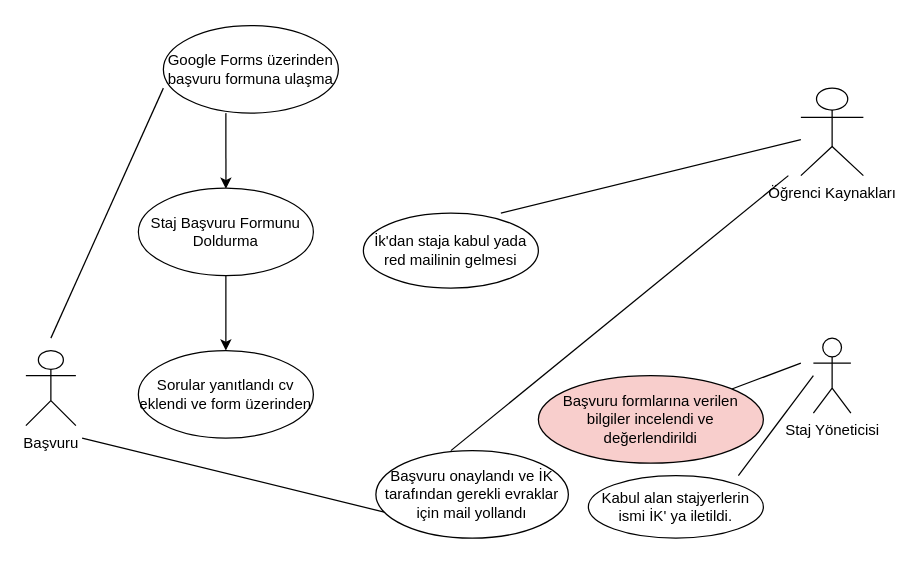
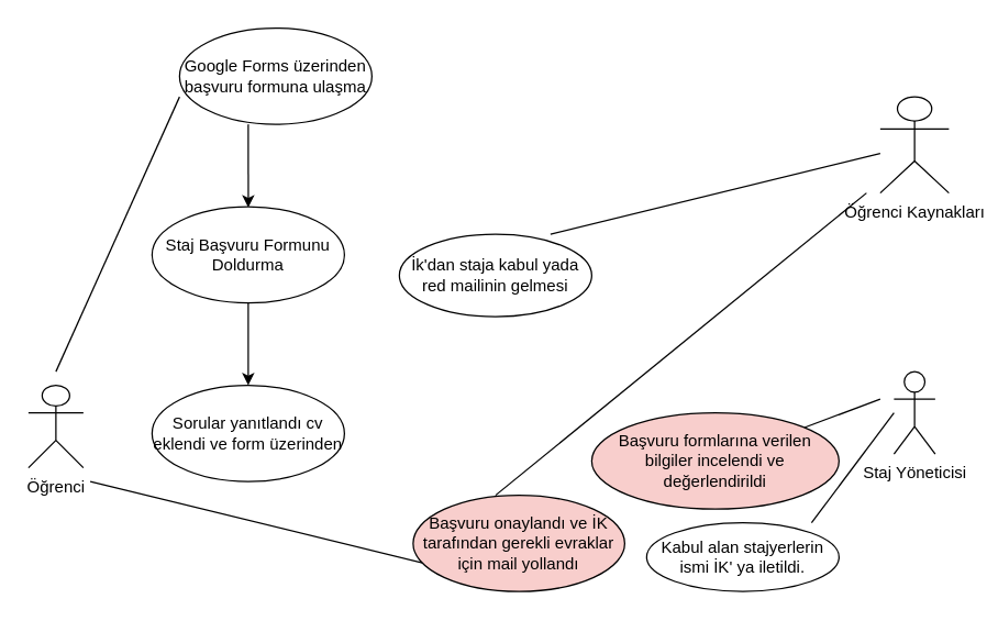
- <mxCell id="2" value="Başvuru" style="shape=umlActor;verticalLabelPosition=bottom;verticalAlign=top;html=1;outlineConnect=0;" parent="1" vertex="1"><mxGeometry x="20" y="280" width="40" height="60" as="geometry" /></mxCell>
+ <mxCell id="2" value="Öğrenci" style="shape=umlActor;verticalLabelPosition=bottom;verticalAlign=top;html=1;outlineConnect=0;" parent="1" vertex="1"><mxGeometry x="20" y="280" width="40" height="60" as="geometry" /></mxCell>
- <mxCell id="11" value="Başvuru onaylandı ve İK tarafından gerekli evraklar için mail yollandı" style="ellipse;whiteSpace=wrap;html=1;" vertex="1" parent="1"><mxGeometry x="300" y="360" width="154" height="70" as="geometry" /></mxCell>
+ <mxCell id="11" value="Başvuru onaylandı ve İK tarafından gerekli evraklar için mail yollandı" style="ellipse;whiteSpace=wrap;html=1;fillColor=#f8cecc;" vertex="1" parent="1"><mxGeometry x="300" y="360" width="154" height="70" as="geometry" /></mxCell>
